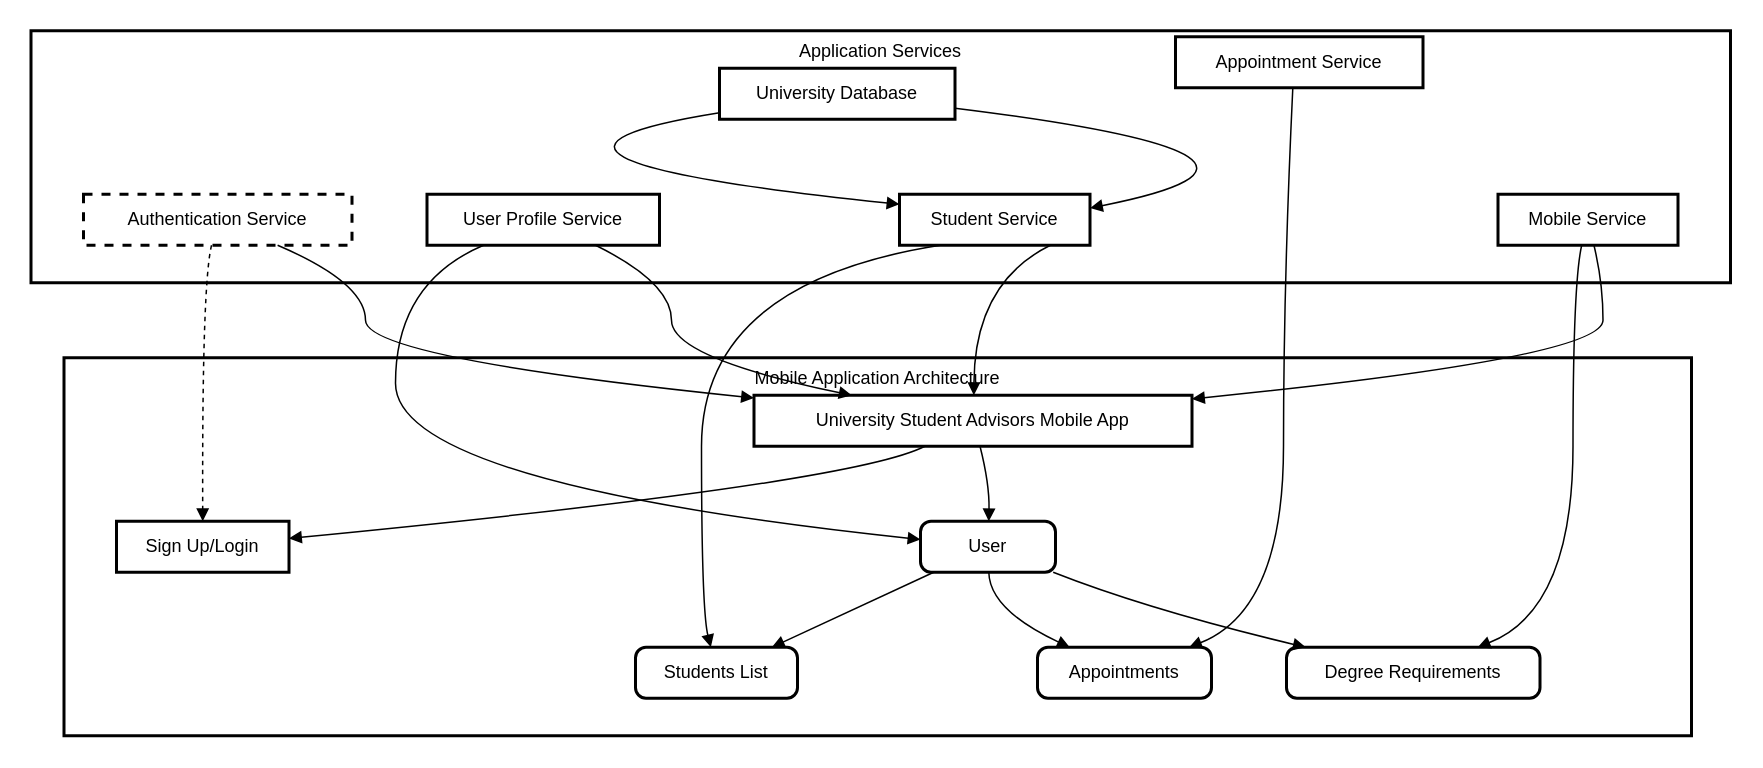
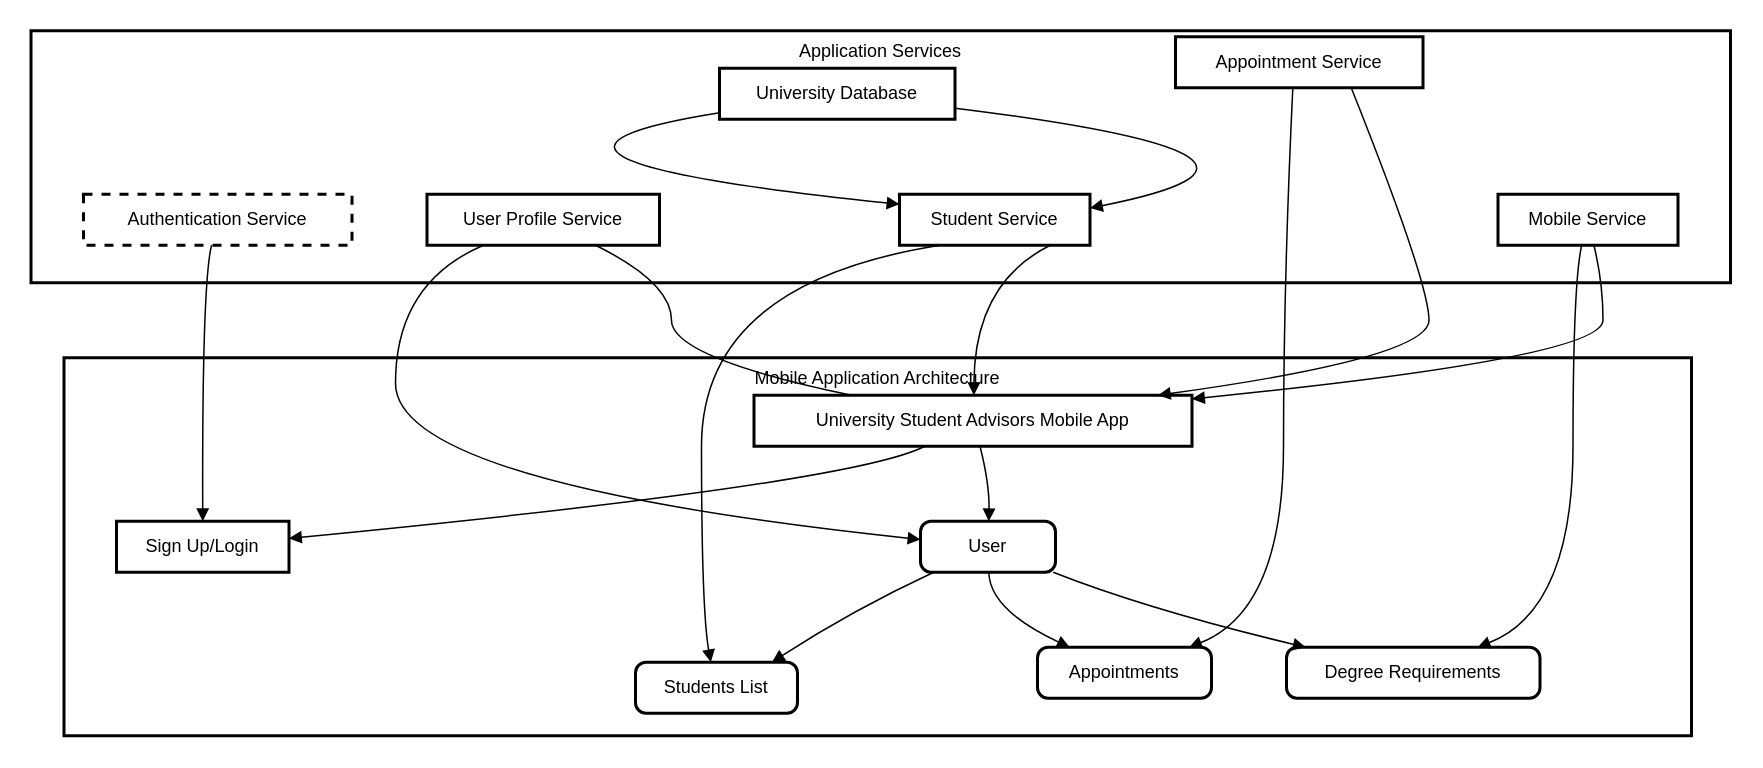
+ <mxCell id="30" value="" style="curved=1;startArrow=none;endArrow=block;exitX=0.71;exitY=1;entryX=0.922;entryY=0;" edge="1" parent="1" source="6" target="11"><mxGeometry relative="1" as="geometry"><Array as="points"><mxPoint x="952" y="188" /><mxPoint x="952" y="238" /></Array></mxGeometry></mxCell>
- <mxCell id="21" value="" style="curved=1;startArrow=none;endArrow=block;exitX=0.477;exitY=1;entryX=0.5;entryY=0;dashed=1;" edge="1" parent="1" source="3" target="10"><mxGeometry relative="1" as="geometry"><Array as="points"><mxPoint x="134" y="188" /></Array></mxGeometry></mxCell>
+ <mxCell id="21" value="" style="curved=1;startArrow=none;endArrow=block;exitX=0.477;exitY=1;entryX=0.5;entryY=0;" edge="1" parent="1" source="3" target="10"><mxGeometry relative="1" as="geometry"><Array as="points"><mxPoint x="134" y="188" /></Array></mxGeometry></mxCell>
- <mxCell id="27" value="" style="curved=1;startArrow=none;endArrow=block;exitX=0.723;exitY=1;entryX=0.001;entryY=0.054;" edge="1" parent="1" source="3" target="11"><mxGeometry relative="1" as="geometry"><Array as="points"><mxPoint x="243" y="188" /><mxPoint x="243" y="238" /></Array></mxGeometry></mxCell>
- <mxCell id="28" value="" style="curved=1;startArrow=none;endArrow=block;exitX=0.725;exitY=1;entryX=0.223;entryY=0;" edge="1" parent="1" source="4" target="11"><mxGeometry relative="1" as="geometry"><Array as="points"><mxPoint x="447" y="188" /><mxPoint x="447" y="238" /></Array></mxGeometry></mxCell>
+ <mxCell id="28" value="" style="curved=1;startArrow=none;endArrow=none;exitX=0.725;exitY=1;entryX=0.223;entryY=0;" edge="1" parent="1" source="4" target="11"><mxGeometry relative="1" as="geometry"><Array as="points"><mxPoint x="447" y="188" /><mxPoint x="447" y="238" /></Array></mxGeometry></mxCell>
- <mxCell id="13" value="Students List" style="rounded=1;absoluteArcSize=1;arcSize=14;whiteSpace=wrap;strokeWidth=2;" vertex="1" parent="1"><mxGeometry x="423" y="431" width="108" height="34" as="geometry" /></mxCell>
+ <mxCell id="13" value="Students List" style="rounded=1;absoluteArcSize=1;arcSize=14;whiteSpace=wrap;strokeWidth=2;" vertex="1" parent="1"><mxGeometry x="423" y="441" width="108" height="34" as="geometry" /></mxCell>
